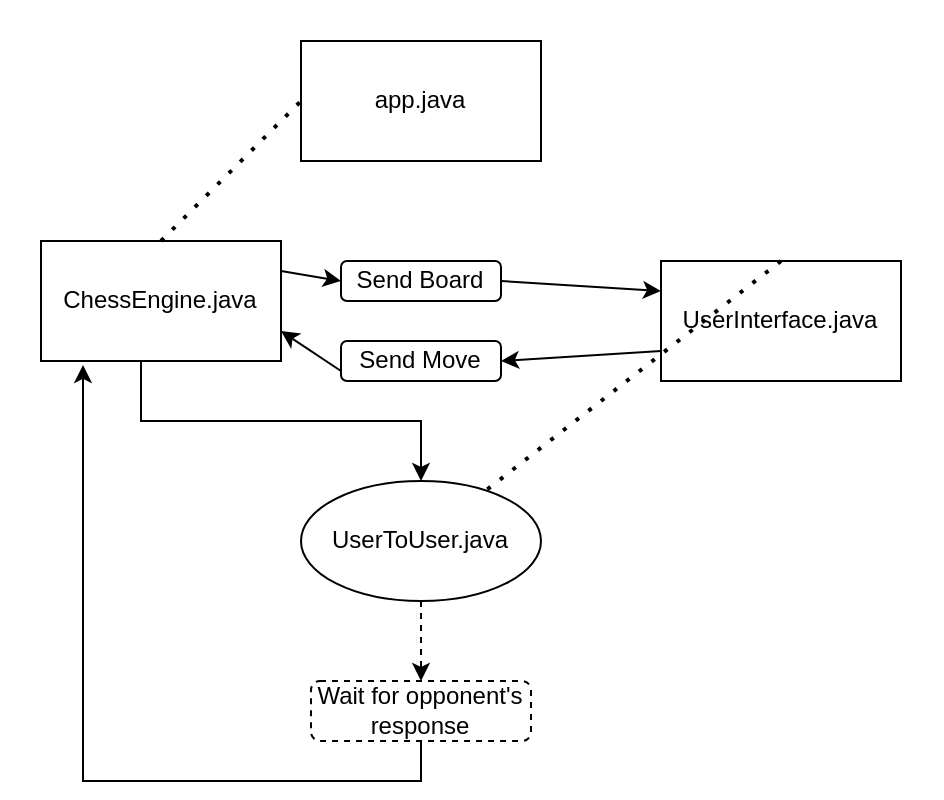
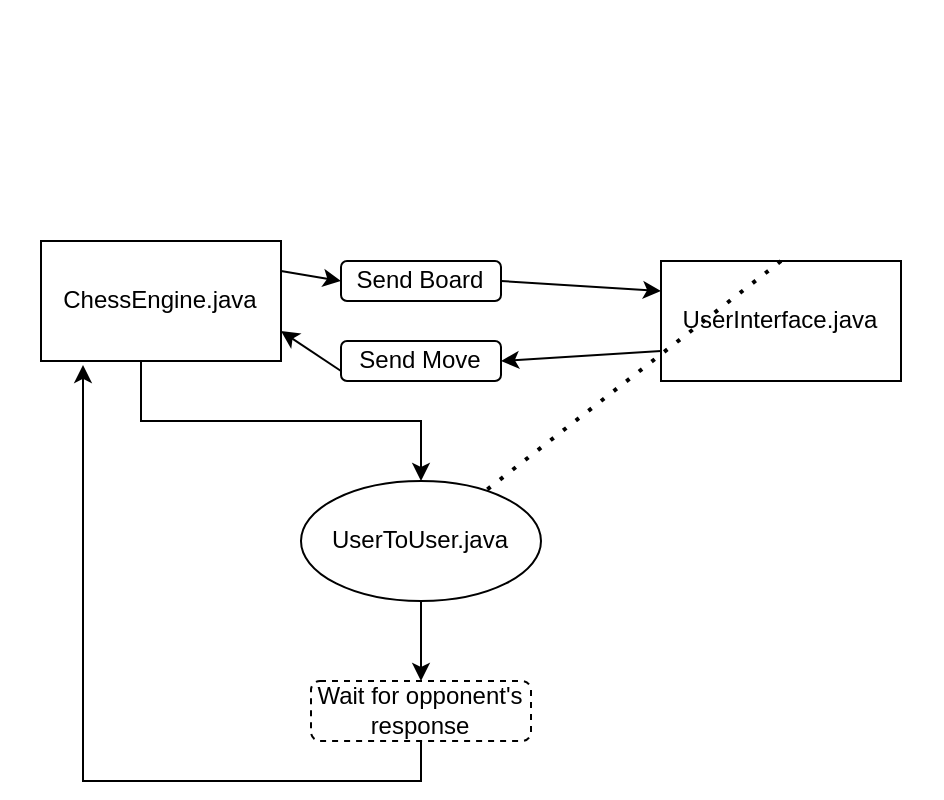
- <mxCell id="2" value="app.java" style="rounded=0;whiteSpace=wrap;html=1;" vertex="1" parent="1"><mxGeometry x="150" y="20" width="120" height="60" as="geometry" /></mxCell>
- <mxCell id="16" value="" style="endArrow=none;dashed=1;html=1;dashPattern=1 3;strokeWidth=2;rounded=0;entryX=0;entryY=0.5;entryDx=0;entryDy=0;exitX=0.5;exitY=0;exitDx=0;exitDy=0;" edge="1" parent="1" source="4" target="2"><mxGeometry width="50" height="50" relative="1" as="geometry"><mxPoint x="80" y="290" as="sourcePoint" /><mxPoint x="130" y="240" as="targetPoint" /></mxGeometry></mxCell>
- <mxCell id="6" style="edgeStyle=orthogonalEdgeStyle;rounded=0;orthogonalLoop=1;jettySize=auto;html=1;exitX=0.5;exitY=1;exitDx=0;exitDy=0;entryX=0.5;entryY=0;entryDx=0;entryDy=0;dashed=1;" edge="1" parent="1" source="7" target="8"><mxGeometry relative="1" as="geometry" /></mxCell>
+ <mxCell id="6" style="edgeStyle=orthogonalEdgeStyle;rounded=0;orthogonalLoop=1;jettySize=auto;html=1;exitX=0.5;exitY=1;exitDx=0;exitDy=0;entryX=0.5;entryY=0;entryDx=0;entryDy=0;" edge="1" parent="1" source="7" target="8"><mxGeometry relative="1" as="geometry" /></mxCell>
